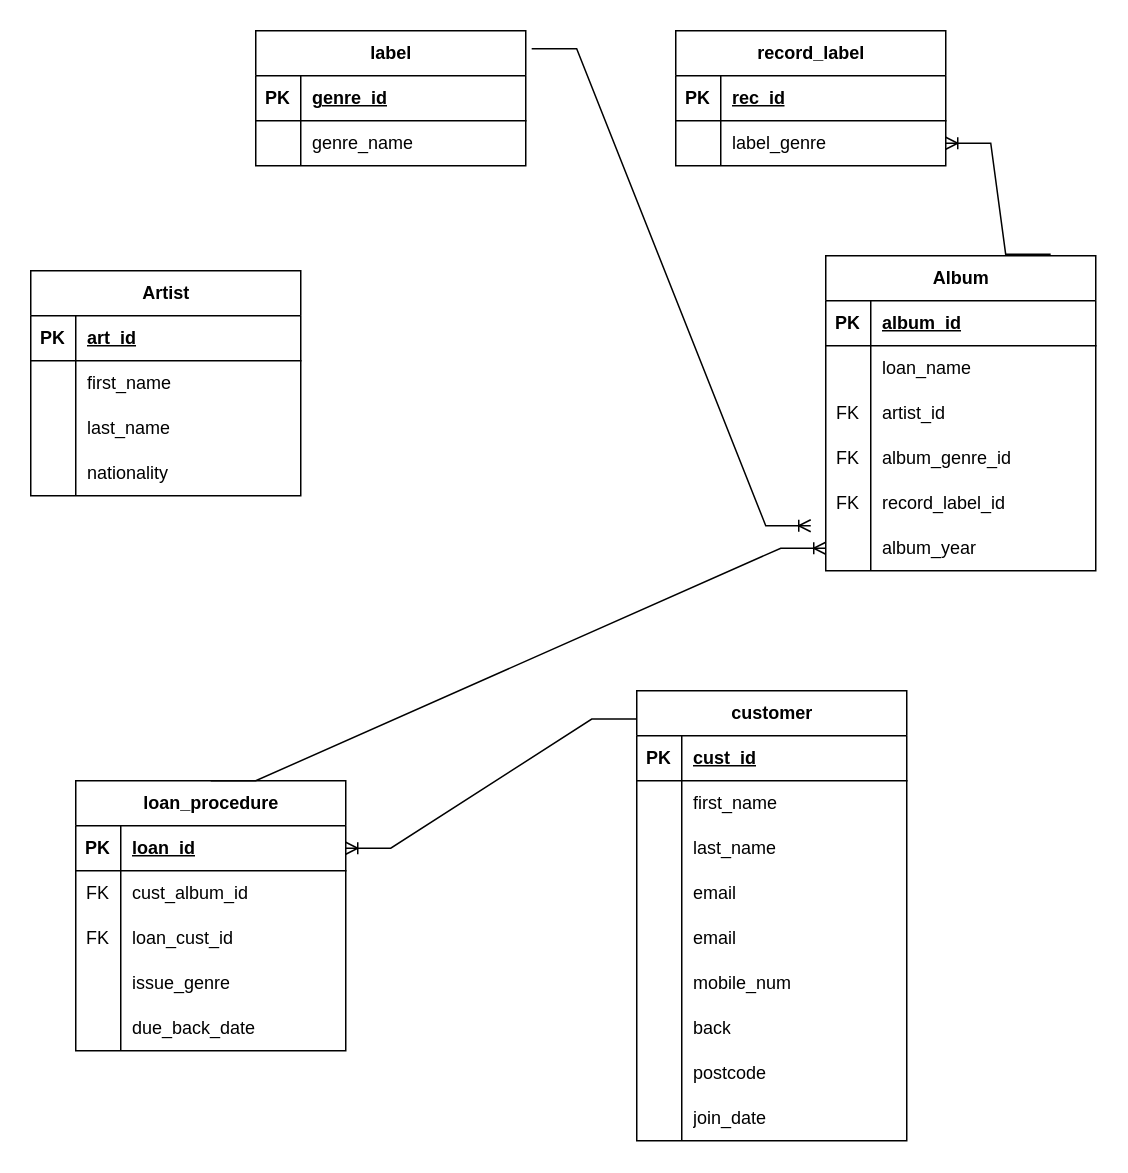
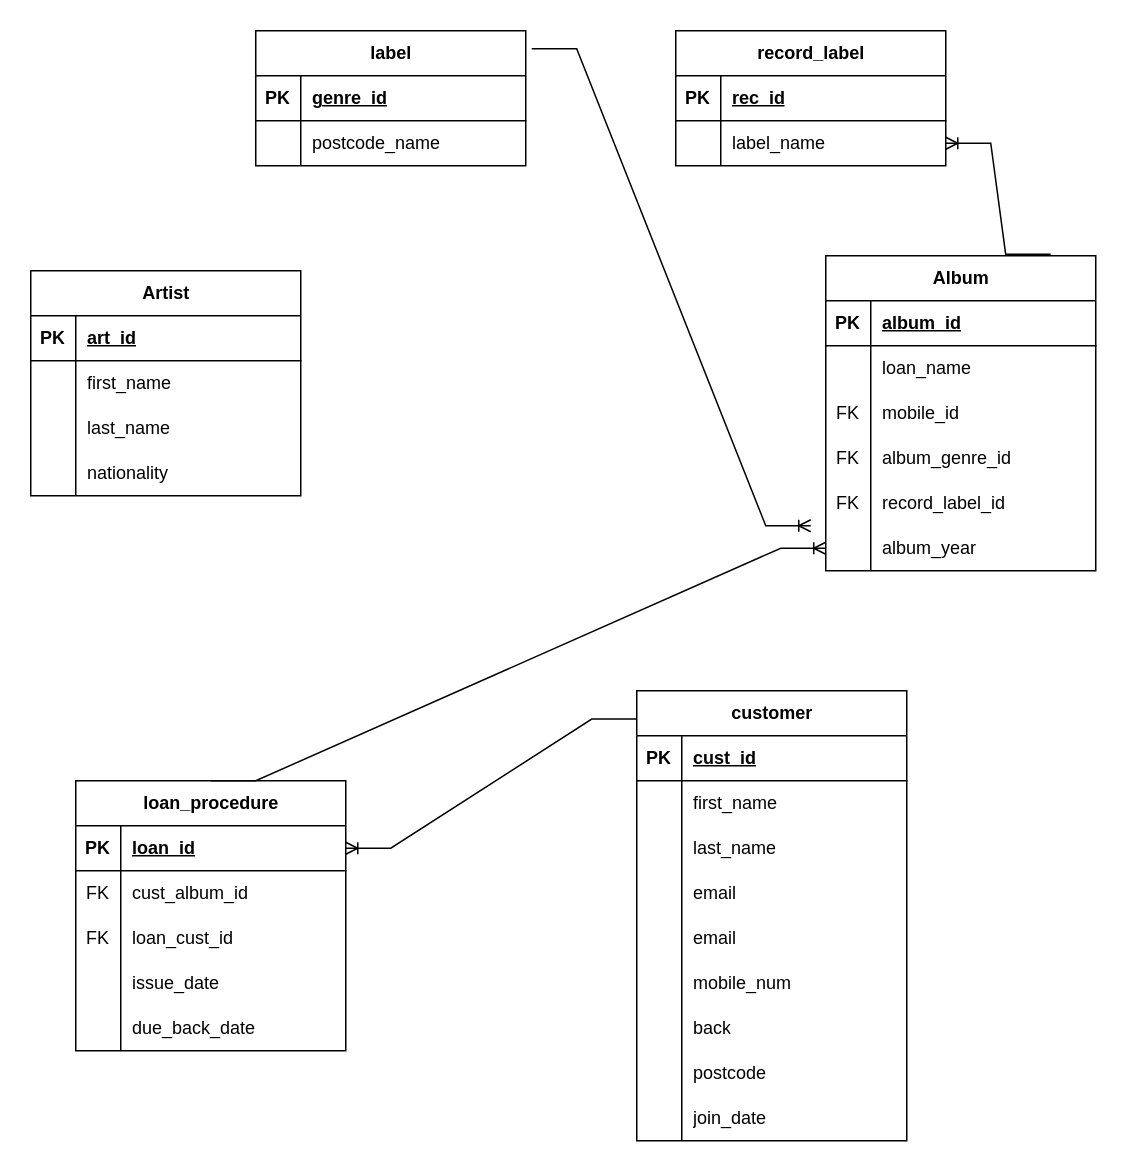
- <mxCell id="75" value="genre_name" style="shape=partialRectangle;connectable=0;fillColor=none;top=0;left=0;bottom=0;right=0;align=left;spacingLeft=6;overflow=hidden;whiteSpace=wrap;html=1;" vertex="1" parent="73"><mxGeometry x="30" width="150" height="30" as="geometry"><mxRectangle width="150" height="30" as="alternateBounds" /></mxGeometry></mxCell>
+ <mxCell id="75" value="postcode_name" style="shape=partialRectangle;connectable=0;fillColor=none;top=0;left=0;bottom=0;right=0;align=left;spacingLeft=6;overflow=hidden;whiteSpace=wrap;html=1;" vertex="1" parent="73"><mxGeometry x="30" width="150" height="30" as="geometry"><mxRectangle width="150" height="30" as="alternateBounds" /></mxGeometry></mxCell>
- <mxCell id="68" value="label_genre" style="shape=partialRectangle;connectable=0;fillColor=none;top=0;left=0;bottom=0;right=0;align=left;spacingLeft=6;overflow=hidden;whiteSpace=wrap;html=1;" vertex="1" parent="66"><mxGeometry x="30" width="150" height="30" as="geometry"><mxRectangle width="150" height="30" as="alternateBounds" /></mxGeometry></mxCell>
+ <mxCell id="68" value="label_name" style="shape=partialRectangle;connectable=0;fillColor=none;top=0;left=0;bottom=0;right=0;align=left;spacingLeft=6;overflow=hidden;whiteSpace=wrap;html=1;" vertex="1" parent="66"><mxGeometry x="30" width="150" height="30" as="geometry"><mxRectangle width="150" height="30" as="alternateBounds" /></mxGeometry></mxCell>
- <mxCell id="24" value="artist_id" style="shape=partialRectangle;connectable=0;fillColor=none;top=0;left=0;bottom=0;right=0;align=left;spacingLeft=6;overflow=hidden;whiteSpace=wrap;html=1;" vertex="1" parent="22"><mxGeometry x="30" width="150" height="30" as="geometry"><mxRectangle width="150" height="30" as="alternateBounds" /></mxGeometry></mxCell>
+ <mxCell id="24" value="mobile_id" style="shape=partialRectangle;connectable=0;fillColor=none;top=0;left=0;bottom=0;right=0;align=left;spacingLeft=6;overflow=hidden;whiteSpace=wrap;html=1;" vertex="1" parent="22"><mxGeometry x="30" width="150" height="30" as="geometry"><mxRectangle width="150" height="30" as="alternateBounds" /></mxGeometry></mxCell>
- <mxCell id="88" value="issue_genre" style="shape=partialRectangle;connectable=0;fillColor=none;top=0;left=0;bottom=0;right=0;align=left;spacingLeft=6;overflow=hidden;whiteSpace=wrap;html=1;" vertex="1" parent="86"><mxGeometry x="30" width="150" height="30" as="geometry"><mxRectangle width="150" height="30" as="alternateBounds" /></mxGeometry></mxCell>
+ <mxCell id="88" value="issue_date" style="shape=partialRectangle;connectable=0;fillColor=none;top=0;left=0;bottom=0;right=0;align=left;spacingLeft=6;overflow=hidden;whiteSpace=wrap;html=1;" vertex="1" parent="86"><mxGeometry x="30" width="150" height="30" as="geometry"><mxRectangle width="150" height="30" as="alternateBounds" /></mxGeometry></mxCell>
